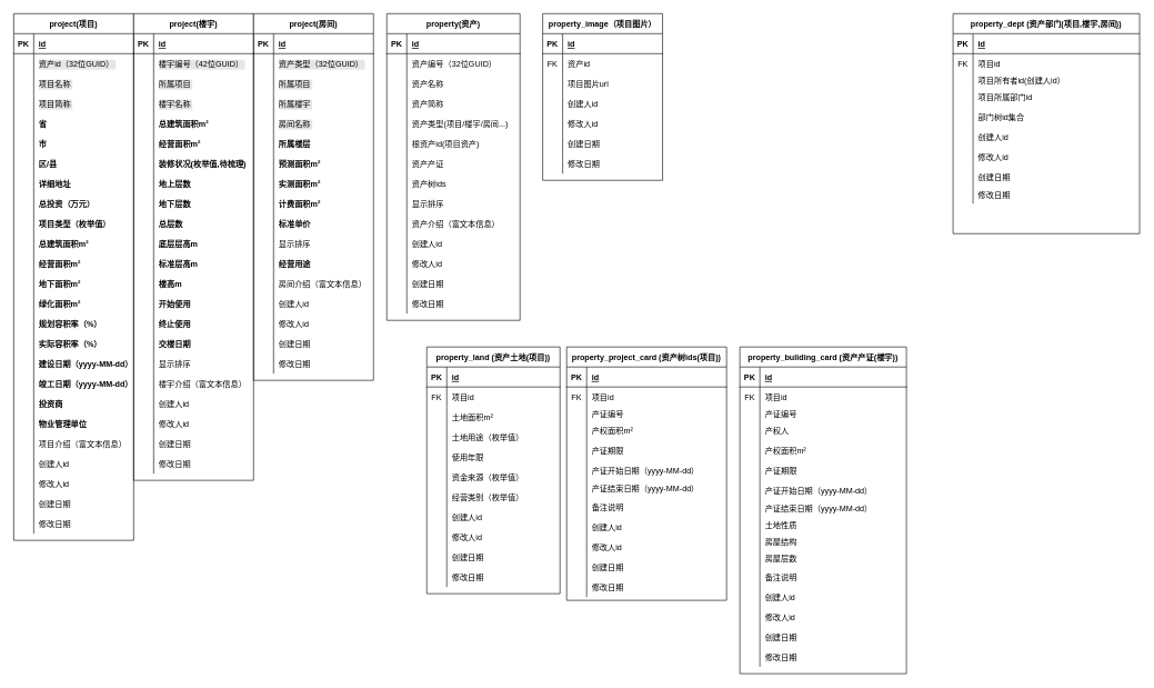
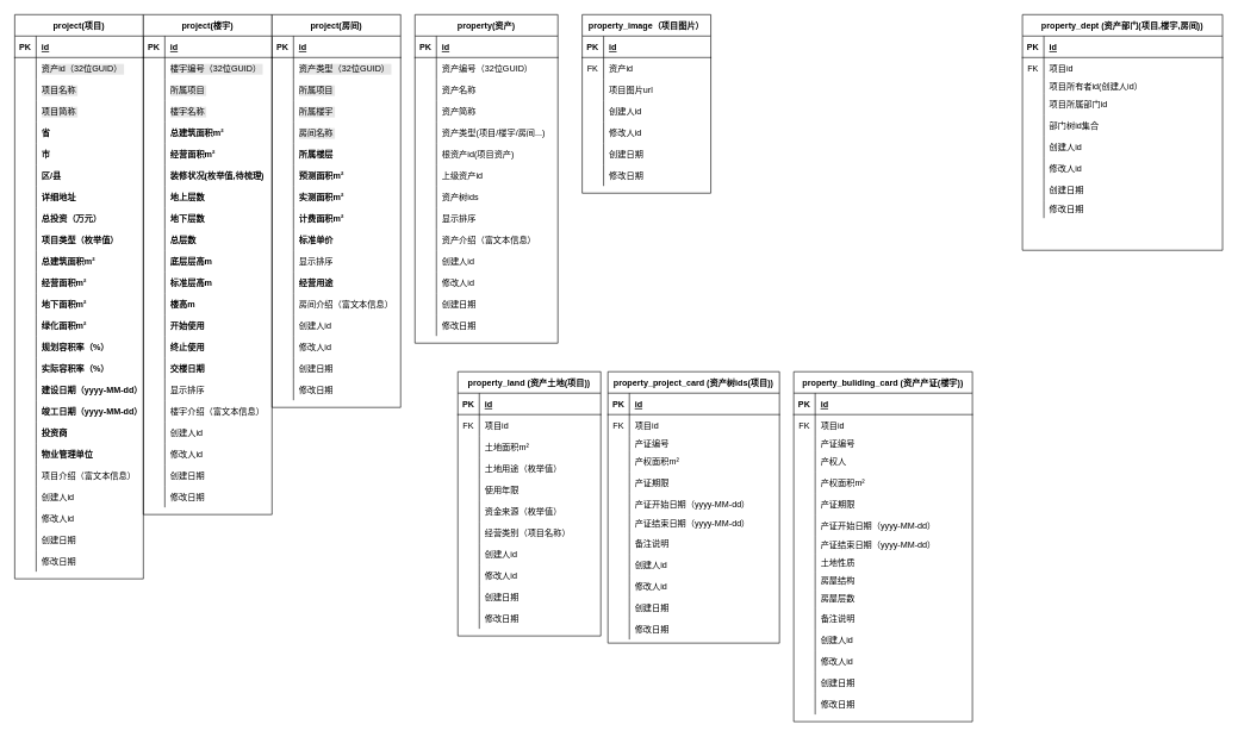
- <mxCell id="205" value="楼宇编号（42位GUID）" style="shape=partialRectangle;connectable=0;fillColor=none;top=0;left=0;bottom=0;right=0;align=left;spacingLeft=6;overflow=hidden;labelBackgroundColor=#E6E6E6;" parent="203" vertex="1"><mxGeometry x="30" width="150" height="30" as="geometry"><mxRectangle width="150" height="30" as="alternateBounds" /></mxGeometry></mxCell>
+ <mxCell id="205" value="楼宇编号（32位GUID）" style="shape=partialRectangle;connectable=0;fillColor=none;top=0;left=0;bottom=0;right=0;align=left;spacingLeft=6;overflow=hidden;labelBackgroundColor=#E6E6E6;" parent="203" vertex="1"><mxGeometry x="30" width="150" height="30" as="geometry"><mxRectangle width="150" height="30" as="alternateBounds" /></mxGeometry></mxCell>
- <mxCell id="388" value="资产产证" style="shape=partialRectangle;connectable=0;fillColor=none;top=0;left=0;bottom=0;right=0;align=left;spacingLeft=6;overflow=hidden;" parent="386" vertex="1"><mxGeometry x="30" width="170" height="30" as="geometry"><mxRectangle width="170" height="30" as="alternateBounds" /></mxGeometry></mxCell>
+ <mxCell id="388" value="上级资产id" style="shape=partialRectangle;connectable=0;fillColor=none;top=0;left=0;bottom=0;right=0;align=left;spacingLeft=6;overflow=hidden;" parent="386" vertex="1"><mxGeometry x="30" width="170" height="30" as="geometry"><mxRectangle width="170" height="30" as="alternateBounds" /></mxGeometry></mxCell>
- <mxCell id="121" value="经营类别（枚举值）" style="shape=partialRectangle;connectable=0;fillColor=none;top=0;left=0;bottom=0;right=0;align=left;spacingLeft=6;overflow=hidden;" parent="119" vertex="1"><mxGeometry x="30" width="170" height="30" as="geometry"><mxRectangle width="170" height="30" as="alternateBounds" /></mxGeometry></mxCell>
+ <mxCell id="121" value="经营类别（项目名称）" style="shape=partialRectangle;connectable=0;fillColor=none;top=0;left=0;bottom=0;right=0;align=left;spacingLeft=6;overflow=hidden;" parent="119" vertex="1"><mxGeometry x="30" width="170" height="30" as="geometry"><mxRectangle width="170" height="30" as="alternateBounds" /></mxGeometry></mxCell>
